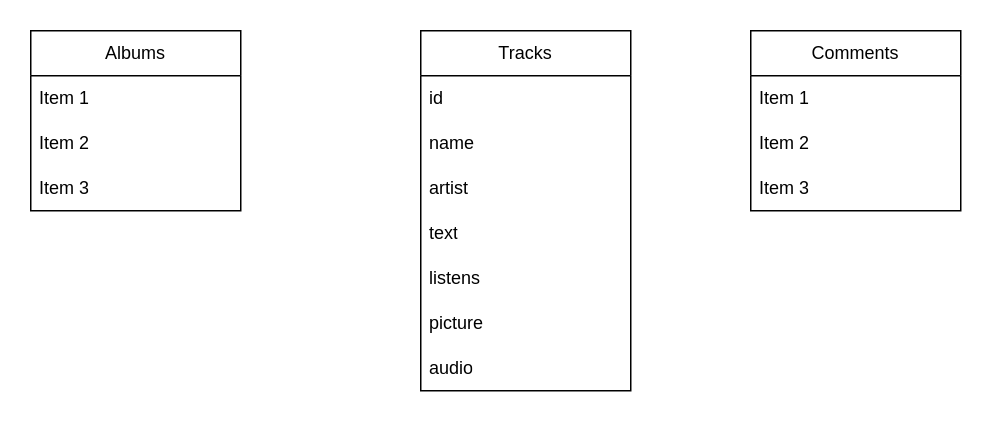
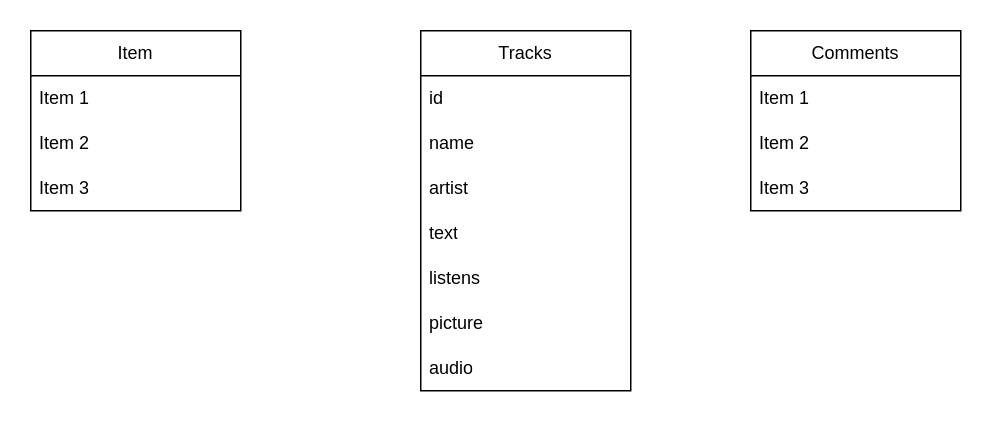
- <mxCell id="10" value="Albums" style="swimlane;fontStyle=0;childLayout=stackLayout;horizontal=1;startSize=30;horizontalStack=0;resizeParent=1;resizeParentMax=0;resizeLast=0;collapsible=1;marginBottom=0;whiteSpace=wrap;html=1;" vertex="1" parent="1"><mxGeometry x="20" y="20" width="140" height="120" as="geometry" /></mxCell>
+ <mxCell id="10" value="Item" style="swimlane;fontStyle=0;childLayout=stackLayout;horizontal=1;startSize=30;horizontalStack=0;resizeParent=1;resizeParentMax=0;resizeLast=0;collapsible=1;marginBottom=0;whiteSpace=wrap;html=1;" vertex="1" parent="1"><mxGeometry x="20" y="20" width="140" height="120" as="geometry" /></mxCell>
